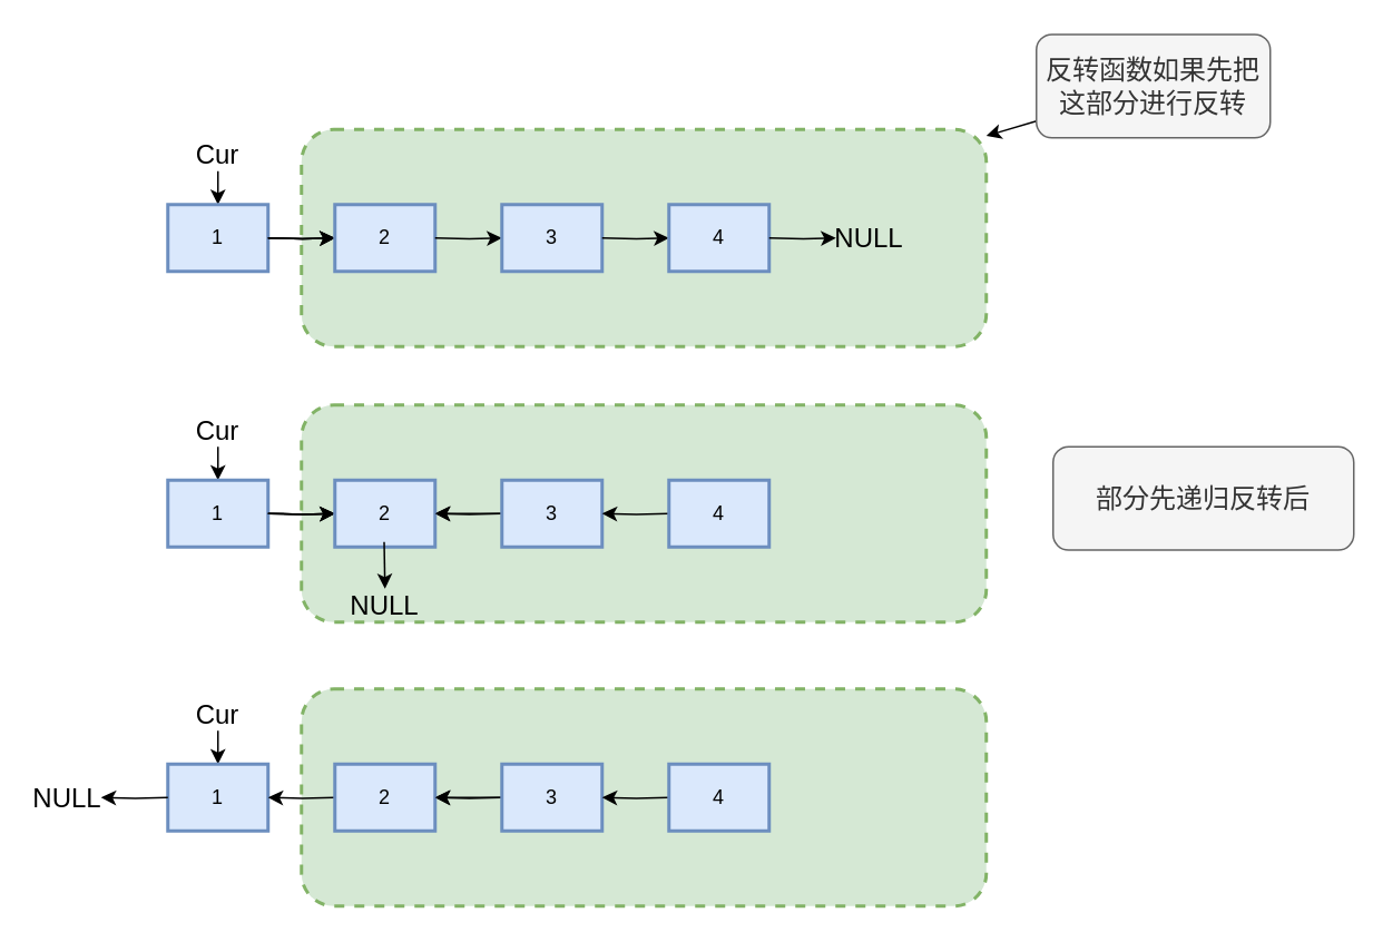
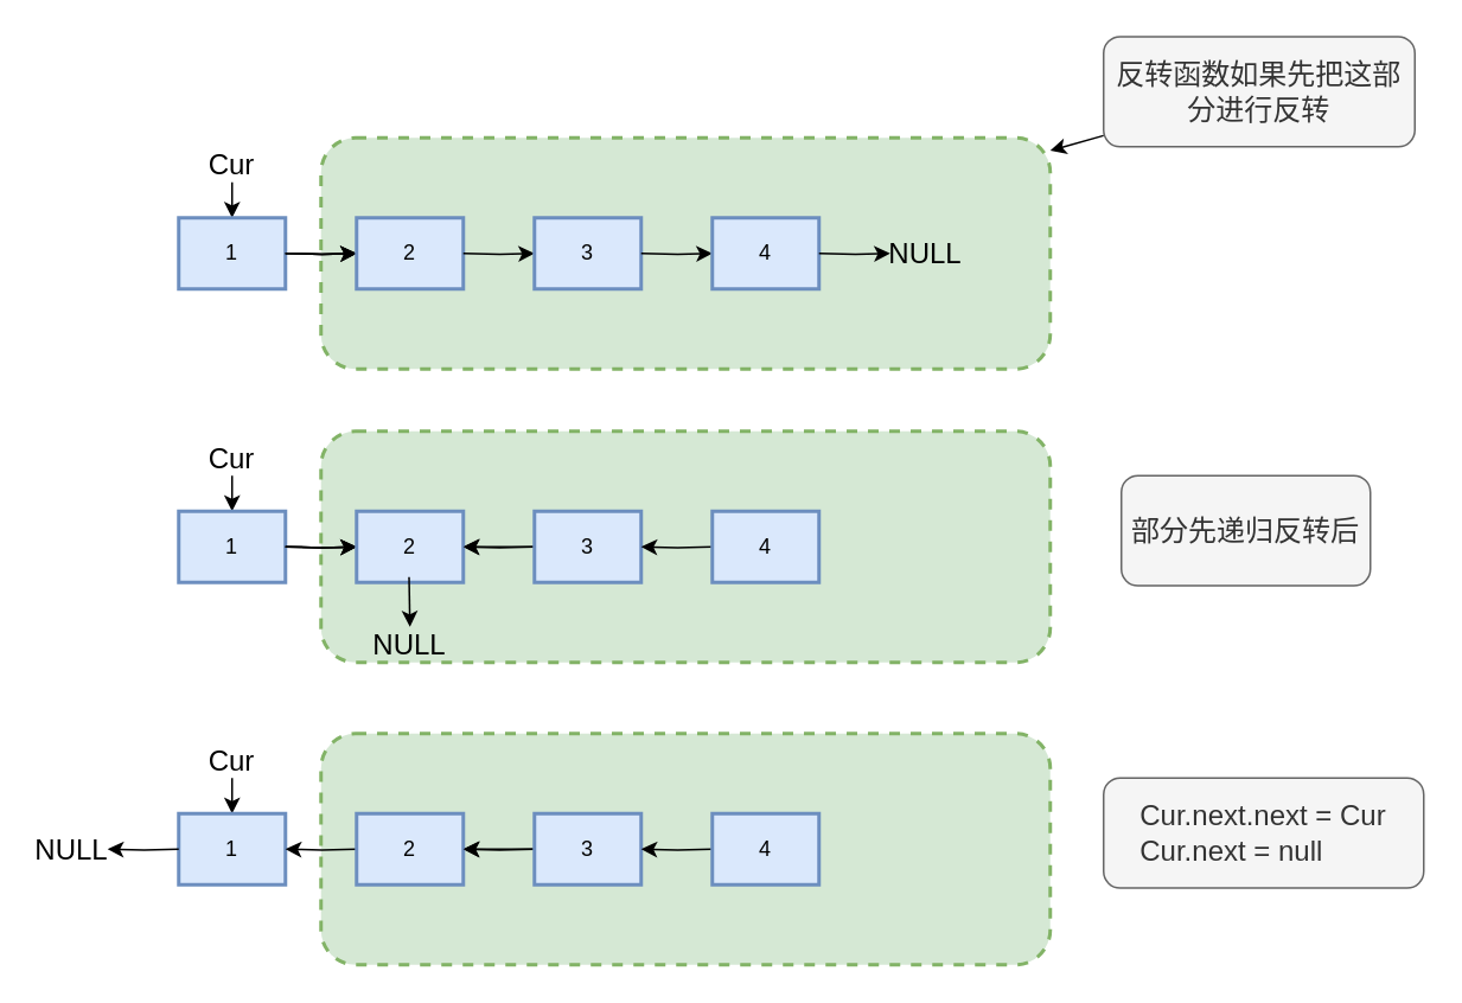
- <mxCell id="17" value="&lt;font style=&quot;font-size: 16px&quot;&gt;反转函数如果先把这部分进行反转&lt;/font&gt;" style="text;html=1;strokeColor=#666666;fillColor=#f5f5f5;align=center;verticalAlign=middle;whiteSpace=wrap;rounded=1;fontColor=#333333;" vertex="1" parent="1"><mxGeometry x="620" y="20.16" width="140" height="61.84" as="geometry" /></mxCell>
+ <mxCell id="17" value="&lt;font style=&quot;font-size: 16px&quot;&gt;反转函数如果先把这部分进行反转&lt;/font&gt;" style="text;html=1;strokeColor=#666666;fillColor=#f5f5f5;align=center;verticalAlign=middle;whiteSpace=wrap;rounded=1;fontColor=#333333;" vertex="1" parent="1"><mxGeometry x="620" y="20.16" width="175" height="61.84" as="geometry" /></mxCell>
- <mxCell id="33" value="&lt;font style=&quot;font-size: 16px&quot;&gt;部分先递归反转后&lt;/font&gt;" style="text;html=1;strokeColor=#666666;fillColor=#f5f5f5;align=center;verticalAlign=middle;whiteSpace=wrap;rounded=1;fontColor=#333333;" vertex="1" parent="1"><mxGeometry x="630" y="267" width="180" height="61.84" as="geometry" /></mxCell>
+ <mxCell id="33" value="&lt;font style=&quot;font-size: 16px&quot;&gt;部分先递归反转后&lt;/font&gt;" style="text;html=1;strokeColor=#666666;fillColor=#f5f5f5;align=center;verticalAlign=middle;whiteSpace=wrap;rounded=1;fontColor=#333333;" vertex="1" parent="1"><mxGeometry x="630" y="267" width="140" height="61.84" as="geometry" /></mxCell>
+ <mxCell id="46" value="&lt;div style=&quot;text-align: left&quot;&gt;&lt;span style=&quot;font-size: 16px&quot;&gt;Cur.next.next = Cur&lt;/span&gt;&lt;/div&gt;&lt;font style=&quot;font-size: 16px&quot;&gt;&lt;div style=&quot;text-align: left&quot;&gt;&lt;span&gt;Cur.next = null&lt;/span&gt;&lt;/div&gt;&lt;/font&gt;" style="text;html=1;strokeColor=#666666;fillColor=#f5f5f5;align=center;verticalAlign=middle;whiteSpace=wrap;rounded=1;fontColor=#333333;" vertex="1" parent="1"><mxGeometry x="620" y="437" width="180" height="61.84" as="geometry" /></mxCell>
